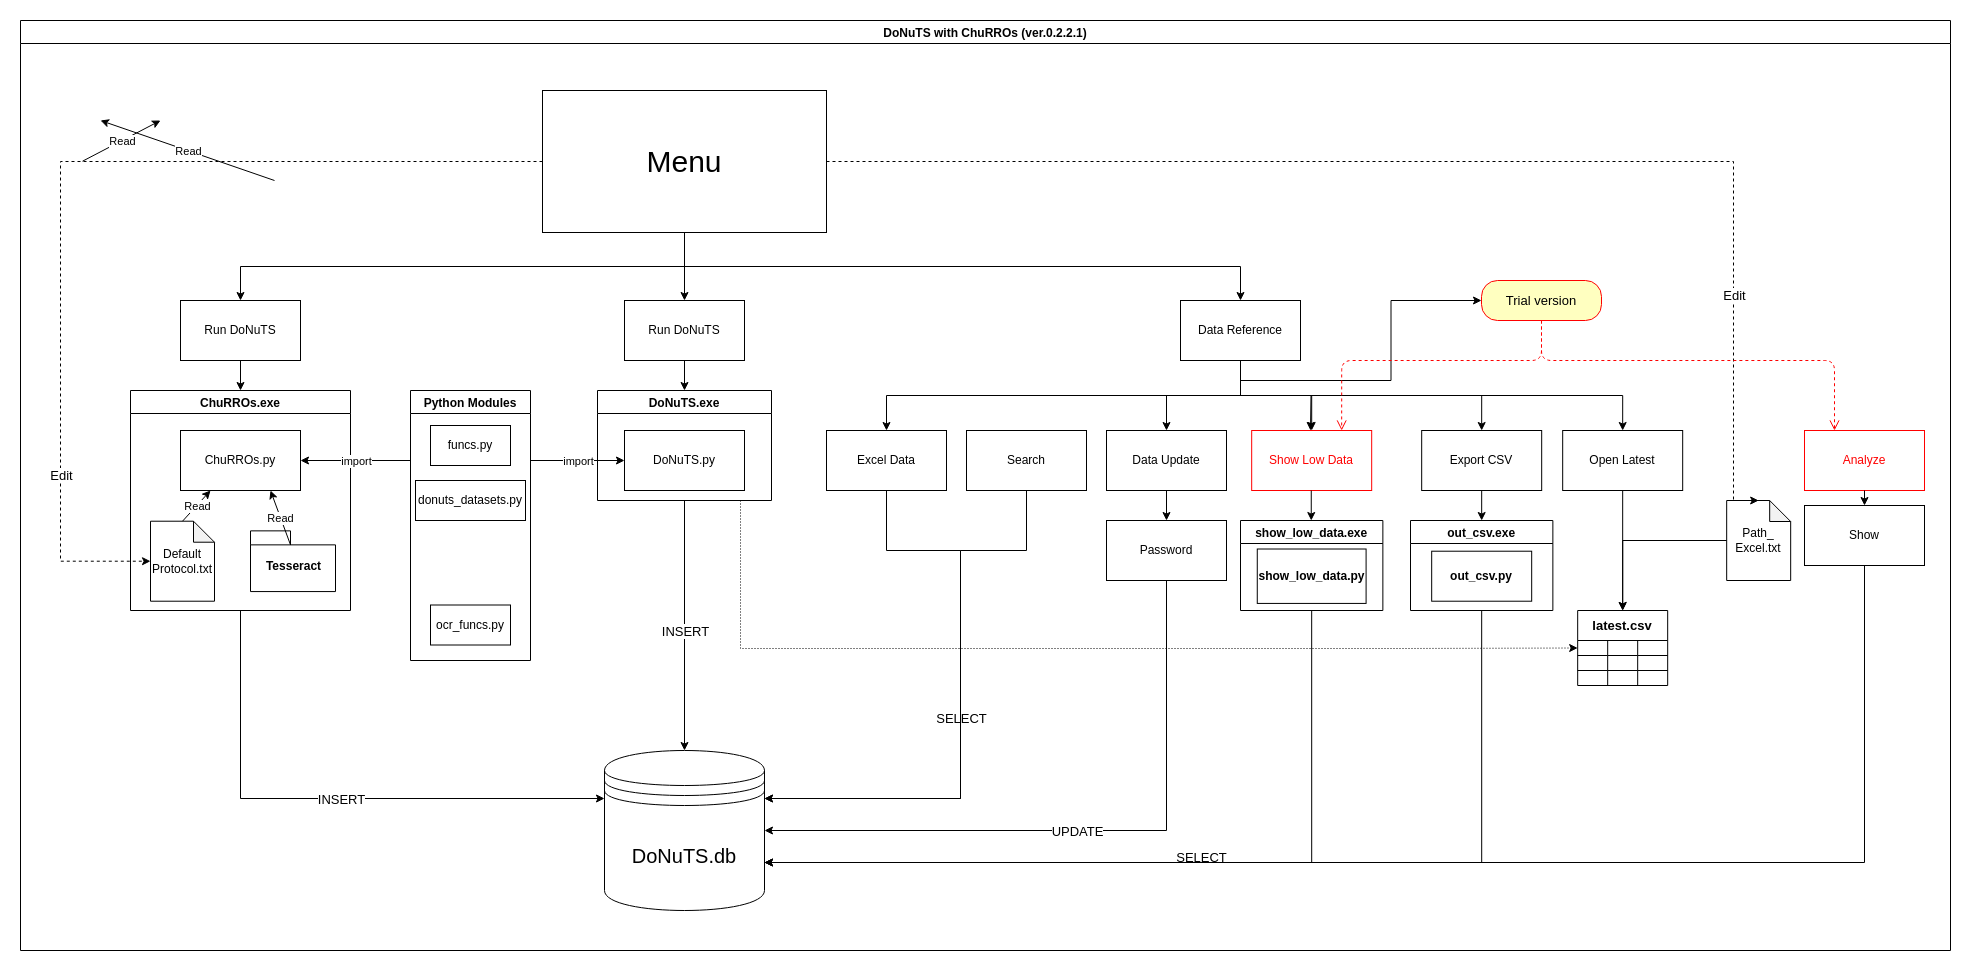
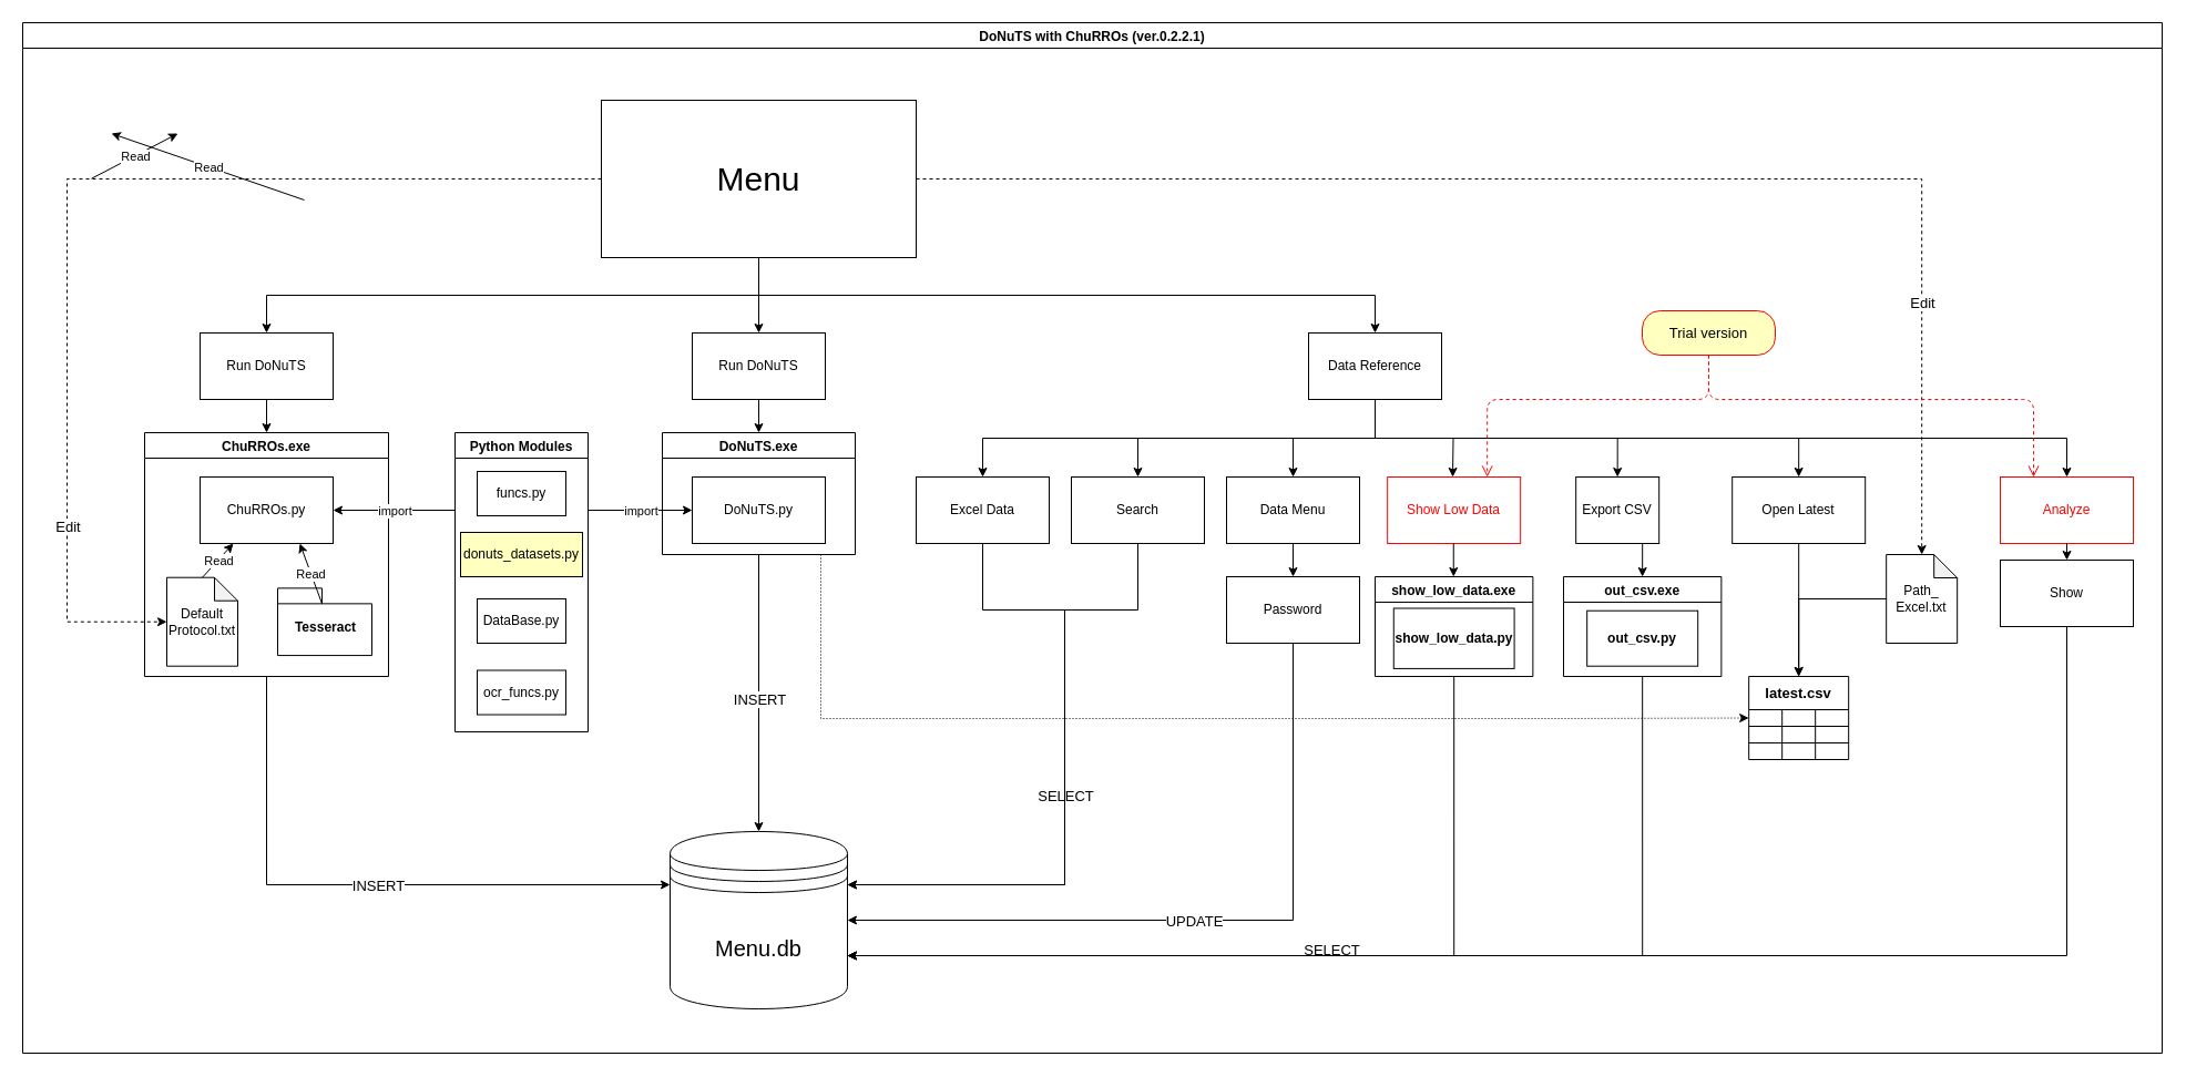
- <mxCell id="83" value="" style="edgeStyle=orthogonalEdgeStyle;rounded=0;orthogonalLoop=1;jettySize=auto;html=1;exitX=0.5;exitY=1;exitDx=0;exitDy=0;" edge="1" parent="1" source="28" target="91"><mxGeometry relative="1" as="geometry"><mxPoint x="1250" y="370" as="sourcePoint" /><mxPoint x="1632.18" y="440" as="targetPoint" /></mxGeometry></mxCell>
+ <mxCell id="83" value="" style="edgeStyle=orthogonalEdgeStyle;rounded=0;orthogonalLoop=1;jettySize=auto;html=1;exitX=0.5;exitY=1;exitDx=0;exitDy=0;entryX=0.5;entryY=0;entryDx=0;entryDy=0;" edge="1" parent="1" source="28" target="75"><mxGeometry relative="1" as="geometry"><mxPoint x="1250" y="370" as="sourcePoint" /><mxPoint x="1632.18" y="440" as="targetPoint" /></mxGeometry></mxCell>
- <mxCell id="78" value="" style="edgeStyle=orthogonalEdgeStyle;rounded=0;orthogonalLoop=1;jettySize=auto;html=1;exitX=0.5;exitY=1;exitDx=0;exitDy=0;" edge="1" parent="1" source="28" target="67"><mxGeometry relative="1" as="geometry"><mxPoint x="1250" y="370" as="sourcePoint" /><mxPoint x="896" y="440" as="targetPoint" /></mxGeometry></mxCell>
+ <mxCell id="78" value="" style="edgeStyle=orthogonalEdgeStyle;rounded=0;orthogonalLoop=1;jettySize=auto;html=1;exitX=0.5;exitY=1;exitDx=0;exitDy=0;entryX=0.5;entryY=0;entryDx=0;entryDy=0;" edge="1" parent="1" source="28" target="30"><mxGeometry relative="1" as="geometry"><mxPoint x="1250" y="370" as="sourcePoint" /><mxPoint x="896" y="440" as="targetPoint" /></mxGeometry></mxCell>
- <mxCell id="32" value="Data Update" style="rounded=0;whiteSpace=wrap;html=1;" vertex="1" parent="1"><mxGeometry x="1106" y="430" width="120" height="60" as="geometry" /></mxCell>
+ <mxCell id="32" value="Data Menu" style="rounded=0;whiteSpace=wrap;html=1;" vertex="1" parent="1"><mxGeometry x="1106" y="430" width="120" height="60" as="geometry" /></mxCell>
- <mxCell id="45" value="Export CSV" style="rounded=0;whiteSpace=wrap;html=1;" vertex="1" parent="1"><mxGeometry x="1421.18" y="430" width="120" height="60" as="geometry" /></mxCell>
+ <mxCell id="45" value="Export CSV" style="rounded=0;whiteSpace=wrap;html=1;" vertex="1" parent="1"><mxGeometry x="1421.18" y="430" width="75" height="60" as="geometry" /></mxCell>
- <mxCell id="20" value="donuts_datasets.py" style="rounded=0;whiteSpace=wrap;html=1;" vertex="1" parent="18"><mxGeometry x="5" y="90" width="110" height="40" as="geometry" /></mxCell>
+ <mxCell id="20" value="donuts_datasets.py" style="rounded=0;whiteSpace=wrap;html=1;fillColor=#ffffc0;" vertex="1" parent="18"><mxGeometry x="5" y="90" width="110" height="40" as="geometry" /></mxCell>
- <mxCell id="62" value="Path_&lt;br&gt;Excel.txt" style="shape=note;whiteSpace=wrap;html=1;backgroundOutline=1;darkOpacity=0.05;size=21;" vertex="1" parent="1"><mxGeometry x="1726.18" y="500" width="64" height="80" as="geometry" /></mxCell>
+ <mxCell id="62" value="Path_&lt;br&gt;Excel.txt" style="shape=note;whiteSpace=wrap;html=1;backgroundOutline=1;darkOpacity=0.05;size=21;" vertex="1" parent="1"><mxGeometry x="1701.18" y="500" width="64" height="80" as="geometry" /></mxCell>
+ <mxCell id="21" value="DataBase.py" style="rounded=0;whiteSpace=wrap;html=1;" vertex="1" parent="18"><mxGeometry x="20" y="150" width="80" height="40" as="geometry" /></mxCell>
- <mxCell id="34" value="&lt;font style=&quot;font-size: 20px&quot;&gt;DoNuTS.db&lt;/font&gt;" style="shape=datastore;whiteSpace=wrap;html=1;" vertex="1" parent="1"><mxGeometry x="604" y="750" width="160" height="160" as="geometry" /></mxCell>
+ <mxCell id="34" value="&lt;font style=&quot;font-size: 20px&quot;&gt;Menu.db&lt;/font&gt;" style="shape=datastore;whiteSpace=wrap;html=1;" vertex="1" parent="1"><mxGeometry x="604" y="750" width="160" height="160" as="geometry" /></mxCell>
